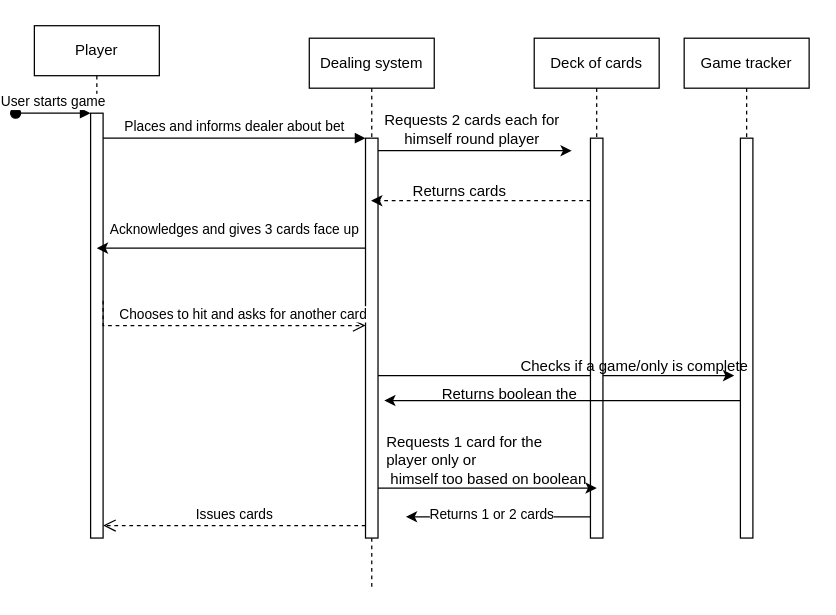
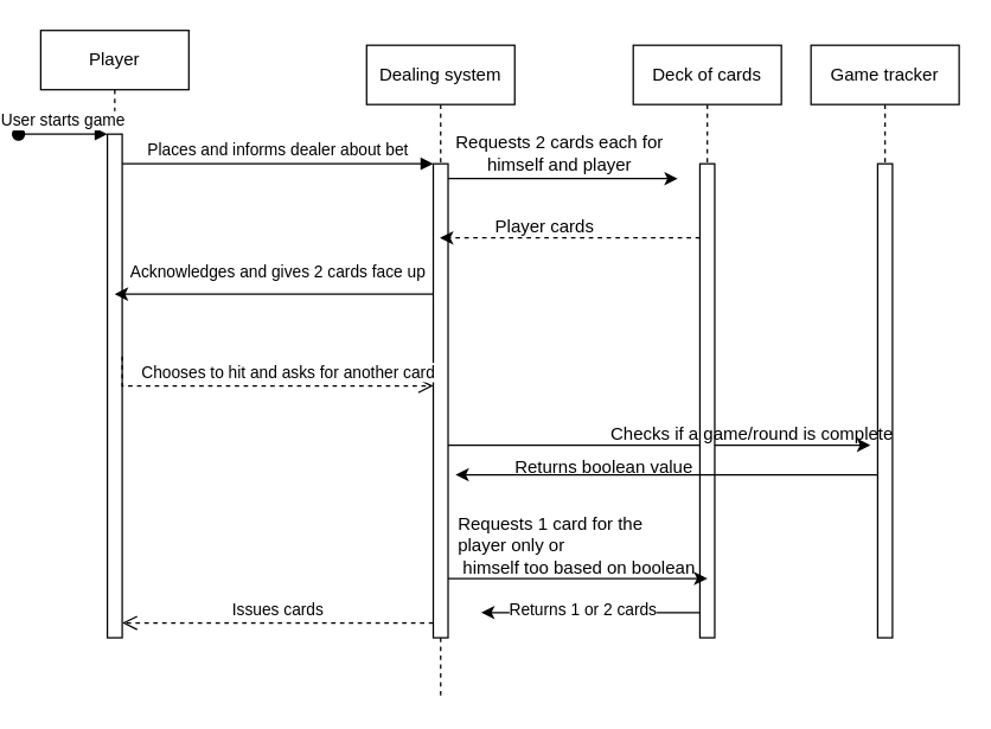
- <mxCell id="15" value="Requests 2 cards each for &lt;br&gt;himself round player" style="text;html=1;align=center;verticalAlign=middle;resizable=0;points=[];autosize=1;strokeColor=none;fillColor=none;" vertex="1" parent="1"><mxGeometry x="290" y="83" width="160" height="40" as="geometry" /></mxCell>
+ <mxCell id="15" value="Requests 2 cards each for &lt;br&gt;himself and player" style="text;html=1;align=center;verticalAlign=middle;resizable=0;points=[];autosize=1;strokeColor=none;fillColor=none;" vertex="1" parent="1"><mxGeometry x="290" y="83" width="160" height="40" as="geometry" /></mxCell>
- <mxCell id="19" value="&lt;div&gt;Returns cards&lt;/div&gt;" style="text;html=1;align=center;verticalAlign=middle;resizable=0;points=[];autosize=1;strokeColor=none;fillColor=none;" vertex="1" parent="1"><mxGeometry x="310" y="138" width="100" height="30" as="geometry" /></mxCell>
+ <mxCell id="19" value="&lt;div&gt;Player cards&lt;/div&gt;" style="text;html=1;align=center;verticalAlign=middle;resizable=0;points=[];autosize=1;strokeColor=none;fillColor=none;" vertex="1" parent="1"><mxGeometry x="310" y="138" width="100" height="30" as="geometry" /></mxCell>
- <mxCell id="18" value="&lt;font style=&quot;font-size: 11px;&quot;&gt;Acknowledges and gives 3 cards face up&lt;/font&gt;" style="text;html=1;align=center;verticalAlign=middle;resizable=0;points=[];autosize=1;strokeColor=none;fillColor=none;" vertex="1" parent="1"><mxGeometry x="70" y="168" width="220" height="30" as="geometry" /></mxCell>
+ <mxCell id="18" value="&lt;font style=&quot;font-size: 11px;&quot;&gt;Acknowledges and gives 2 cards face up&lt;/font&gt;" style="text;html=1;align=center;verticalAlign=middle;resizable=0;points=[];autosize=1;strokeColor=none;fillColor=none;" vertex="1" parent="1"><mxGeometry x="70" y="168" width="220" height="30" as="geometry" /></mxCell>
- <mxCell id="23" value="Checks if a game/only is complete" style="text;html=1;align=center;verticalAlign=middle;resizable=0;points=[];autosize=1;strokeColor=none;fillColor=none;" vertex="1" parent="1"><mxGeometry x="395" y="278" width="210" height="30" as="geometry" /></mxCell>
+ <mxCell id="23" value="Checks if a game/round is complete" style="text;html=1;align=center;verticalAlign=middle;resizable=0;points=[];autosize=1;strokeColor=none;fillColor=none;" vertex="1" parent="1"><mxGeometry x="395" y="278" width="210" height="30" as="geometry" /></mxCell>
- <mxCell id="25" value="Returns boolean the" style="text;html=1;align=center;verticalAlign=middle;resizable=0;points=[];autosize=1;strokeColor=none;fillColor=none;" vertex="1" parent="1"><mxGeometry x="330" y="300" width="140" height="30" as="geometry" /></mxCell>
+ <mxCell id="25" value="Returns boolean value" style="text;html=1;align=center;verticalAlign=middle;resizable=0;points=[];autosize=1;strokeColor=none;fillColor=none;" vertex="1" parent="1"><mxGeometry x="330" y="300" width="140" height="30" as="geometry" /></mxCell>
